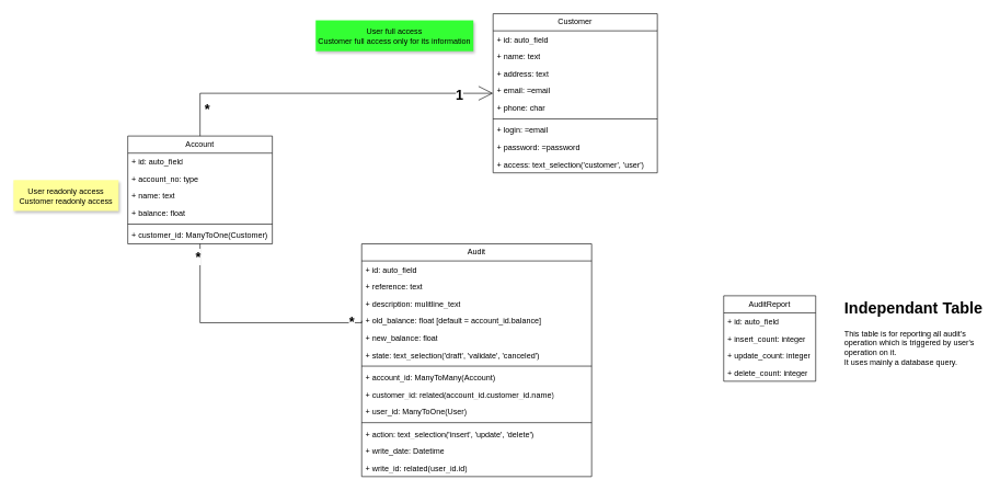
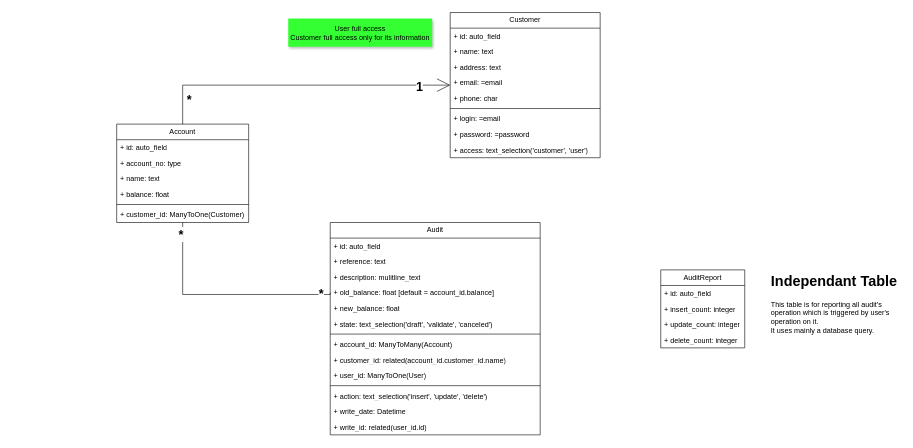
- <mxCell id="40" value="User readonly access&lt;br&gt;Customer readonly access" style="text;html=1;strokeColor=none;fillColor=#FFFF99;align=center;verticalAlign=middle;whiteSpace=wrap;rounded=0;shadow=1;" vertex="1" parent="1"><mxGeometry x="20" y="273" width="160" height="47" as="geometry" /></mxCell>
